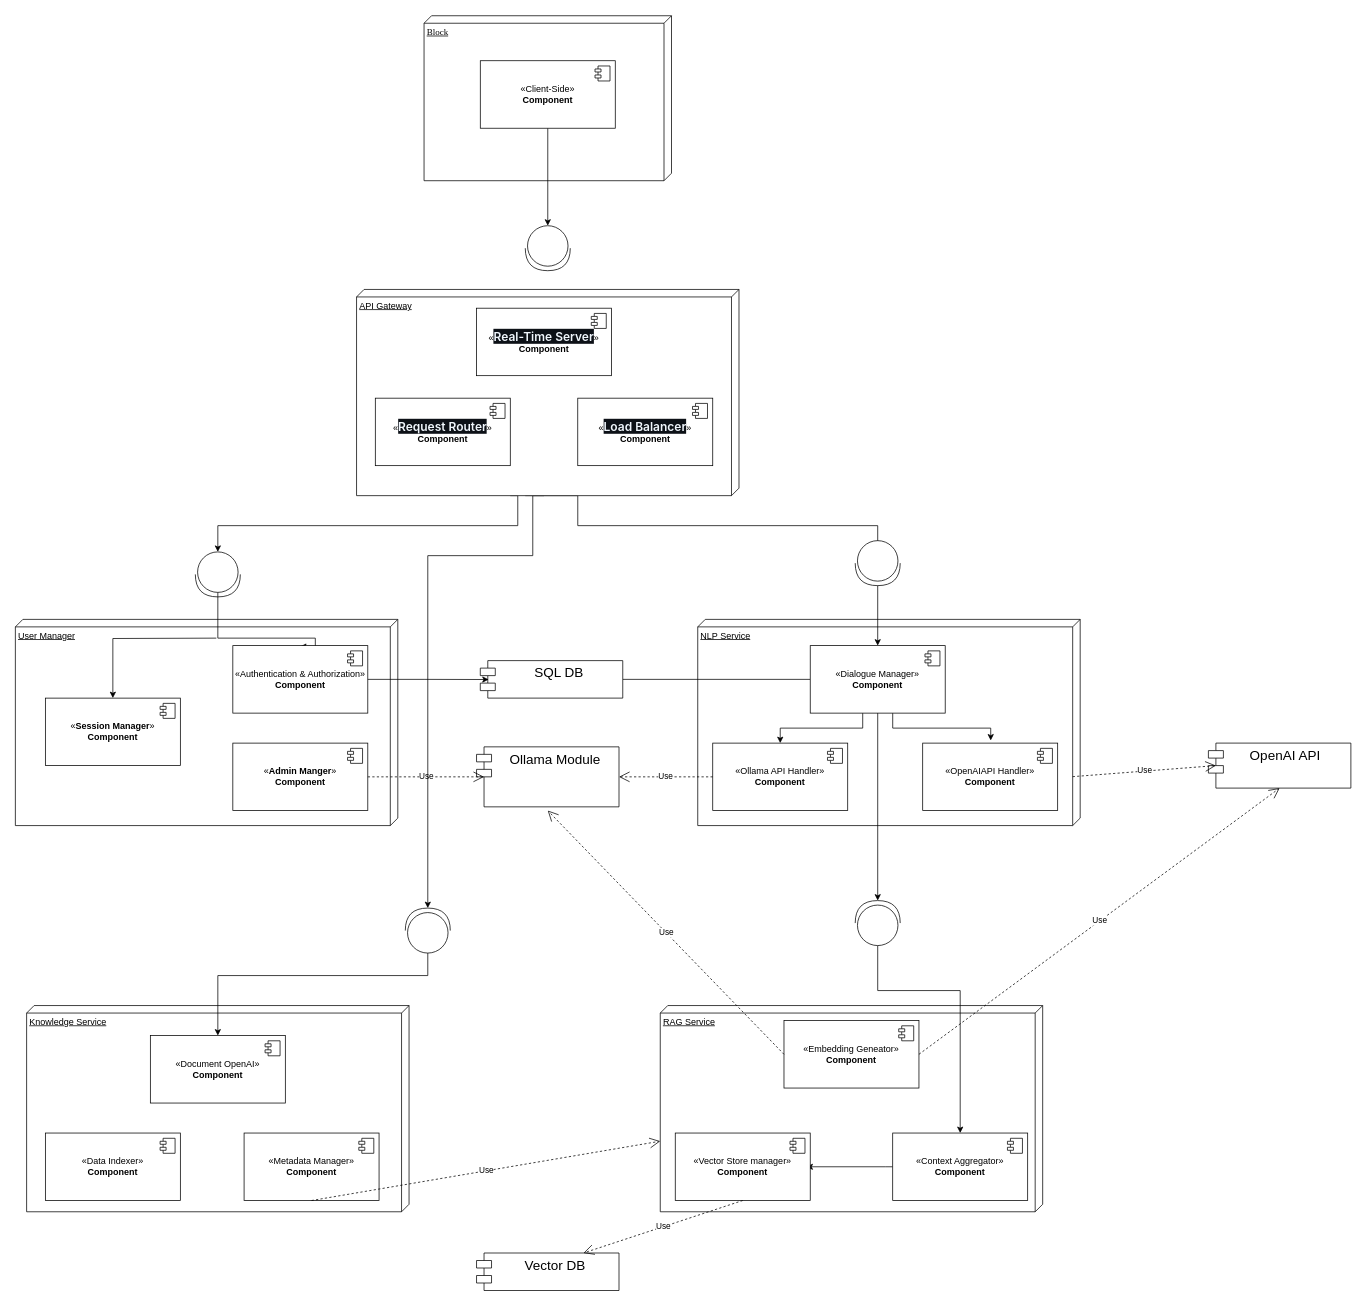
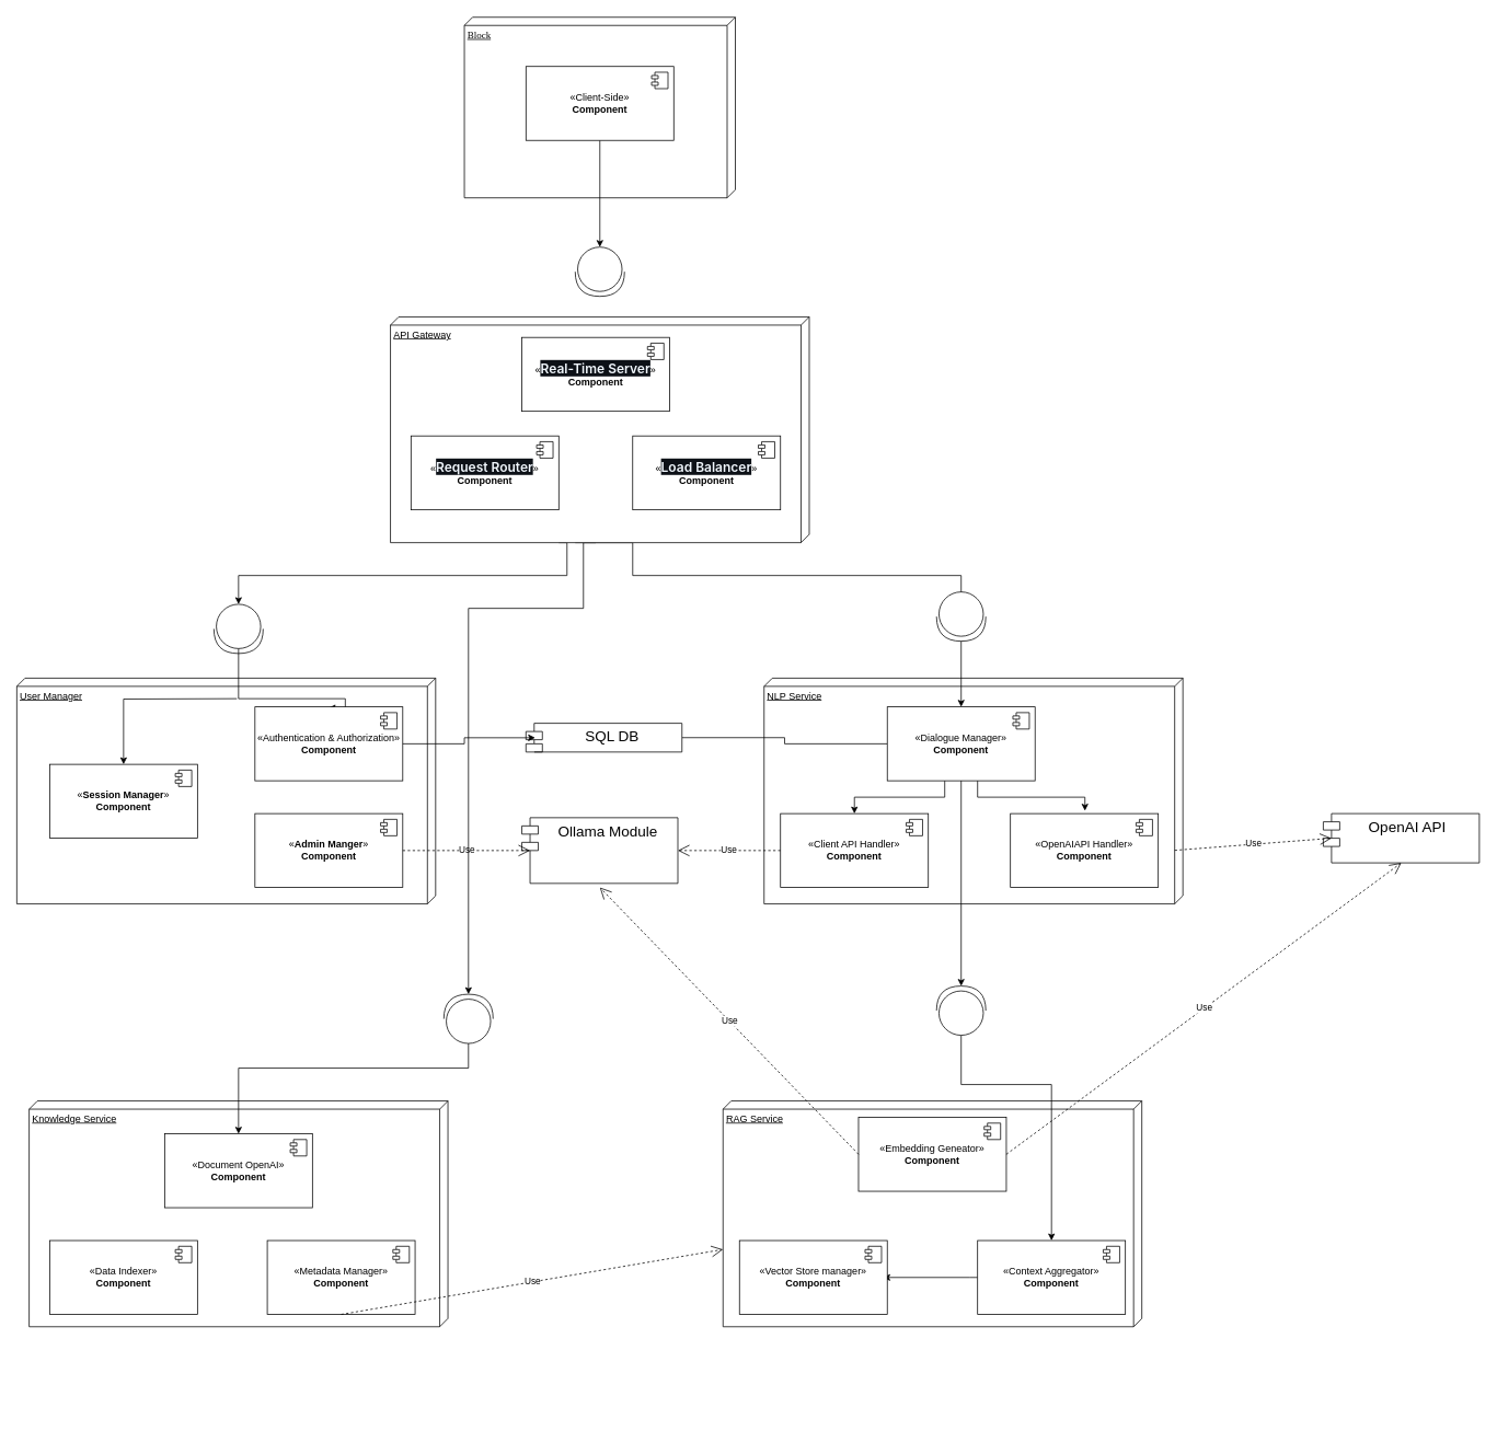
- <mxCell id="24" value="&lt;span style=&quot;font-size: 18px;&quot;&gt;SQL DB&lt;/span&gt;" style="shape=module;align=left;spacingLeft=20;align=center;verticalAlign=top;whiteSpace=wrap;html=1;" parent="1" vertex="1"><mxGeometry x="640" y="880" width="190" height="50" as="geometry" /></mxCell>
+ <mxCell id="24" value="&lt;span style=&quot;font-size: 18px;&quot;&gt;SQL DB&lt;/span&gt;" style="shape=module;align=left;spacingLeft=20;align=center;verticalAlign=top;whiteSpace=wrap;html=1;" parent="1" vertex="1"><mxGeometry x="640" y="880" width="190" height="35" as="geometry" /></mxCell>
- <mxCell id="19" value="«Ollama API Handler»&lt;br&gt;&lt;b&gt;Component&lt;/b&gt;" style="html=1;dropTarget=0;whiteSpace=wrap;" parent="1" vertex="1"><mxGeometry x="950" y="990" width="180" height="90" as="geometry" /></mxCell>
+ <mxCell id="19" value="«Client API Handler»&lt;br&gt;&lt;b&gt;Component&lt;/b&gt;" style="html=1;dropTarget=0;whiteSpace=wrap;" parent="1" vertex="1"><mxGeometry x="950" y="990" width="180" height="90" as="geometry" /></mxCell>
- <mxCell id="53" value="Use" style="endArrow=open;endSize=12;dashed=1;html=1;rounded=0;entryX=0.75;entryY=0;entryDx=0;entryDy=0;exitX=0.5;exitY=1;exitDx=0;exitDy=0;" parent="1" source="46" target="48" edge="1"><mxGeometry width="160" relative="1" as="geometry"><mxPoint x="1309" y="1760" as="sourcePoint" /><mxPoint x="1401.5" y="1710" as="targetPoint" /></mxGeometry></mxCell>
- <mxCell id="48" value="&lt;span style=&quot;font-size: 18px;&quot;&gt;Vector DB&lt;/span&gt;" style="shape=module;align=left;spacingLeft=20;align=center;verticalAlign=top;whiteSpace=wrap;html=1;" parent="1" vertex="1"><mxGeometry x="635" y="1670" width="190" height="50" as="geometry" /></mxCell>
